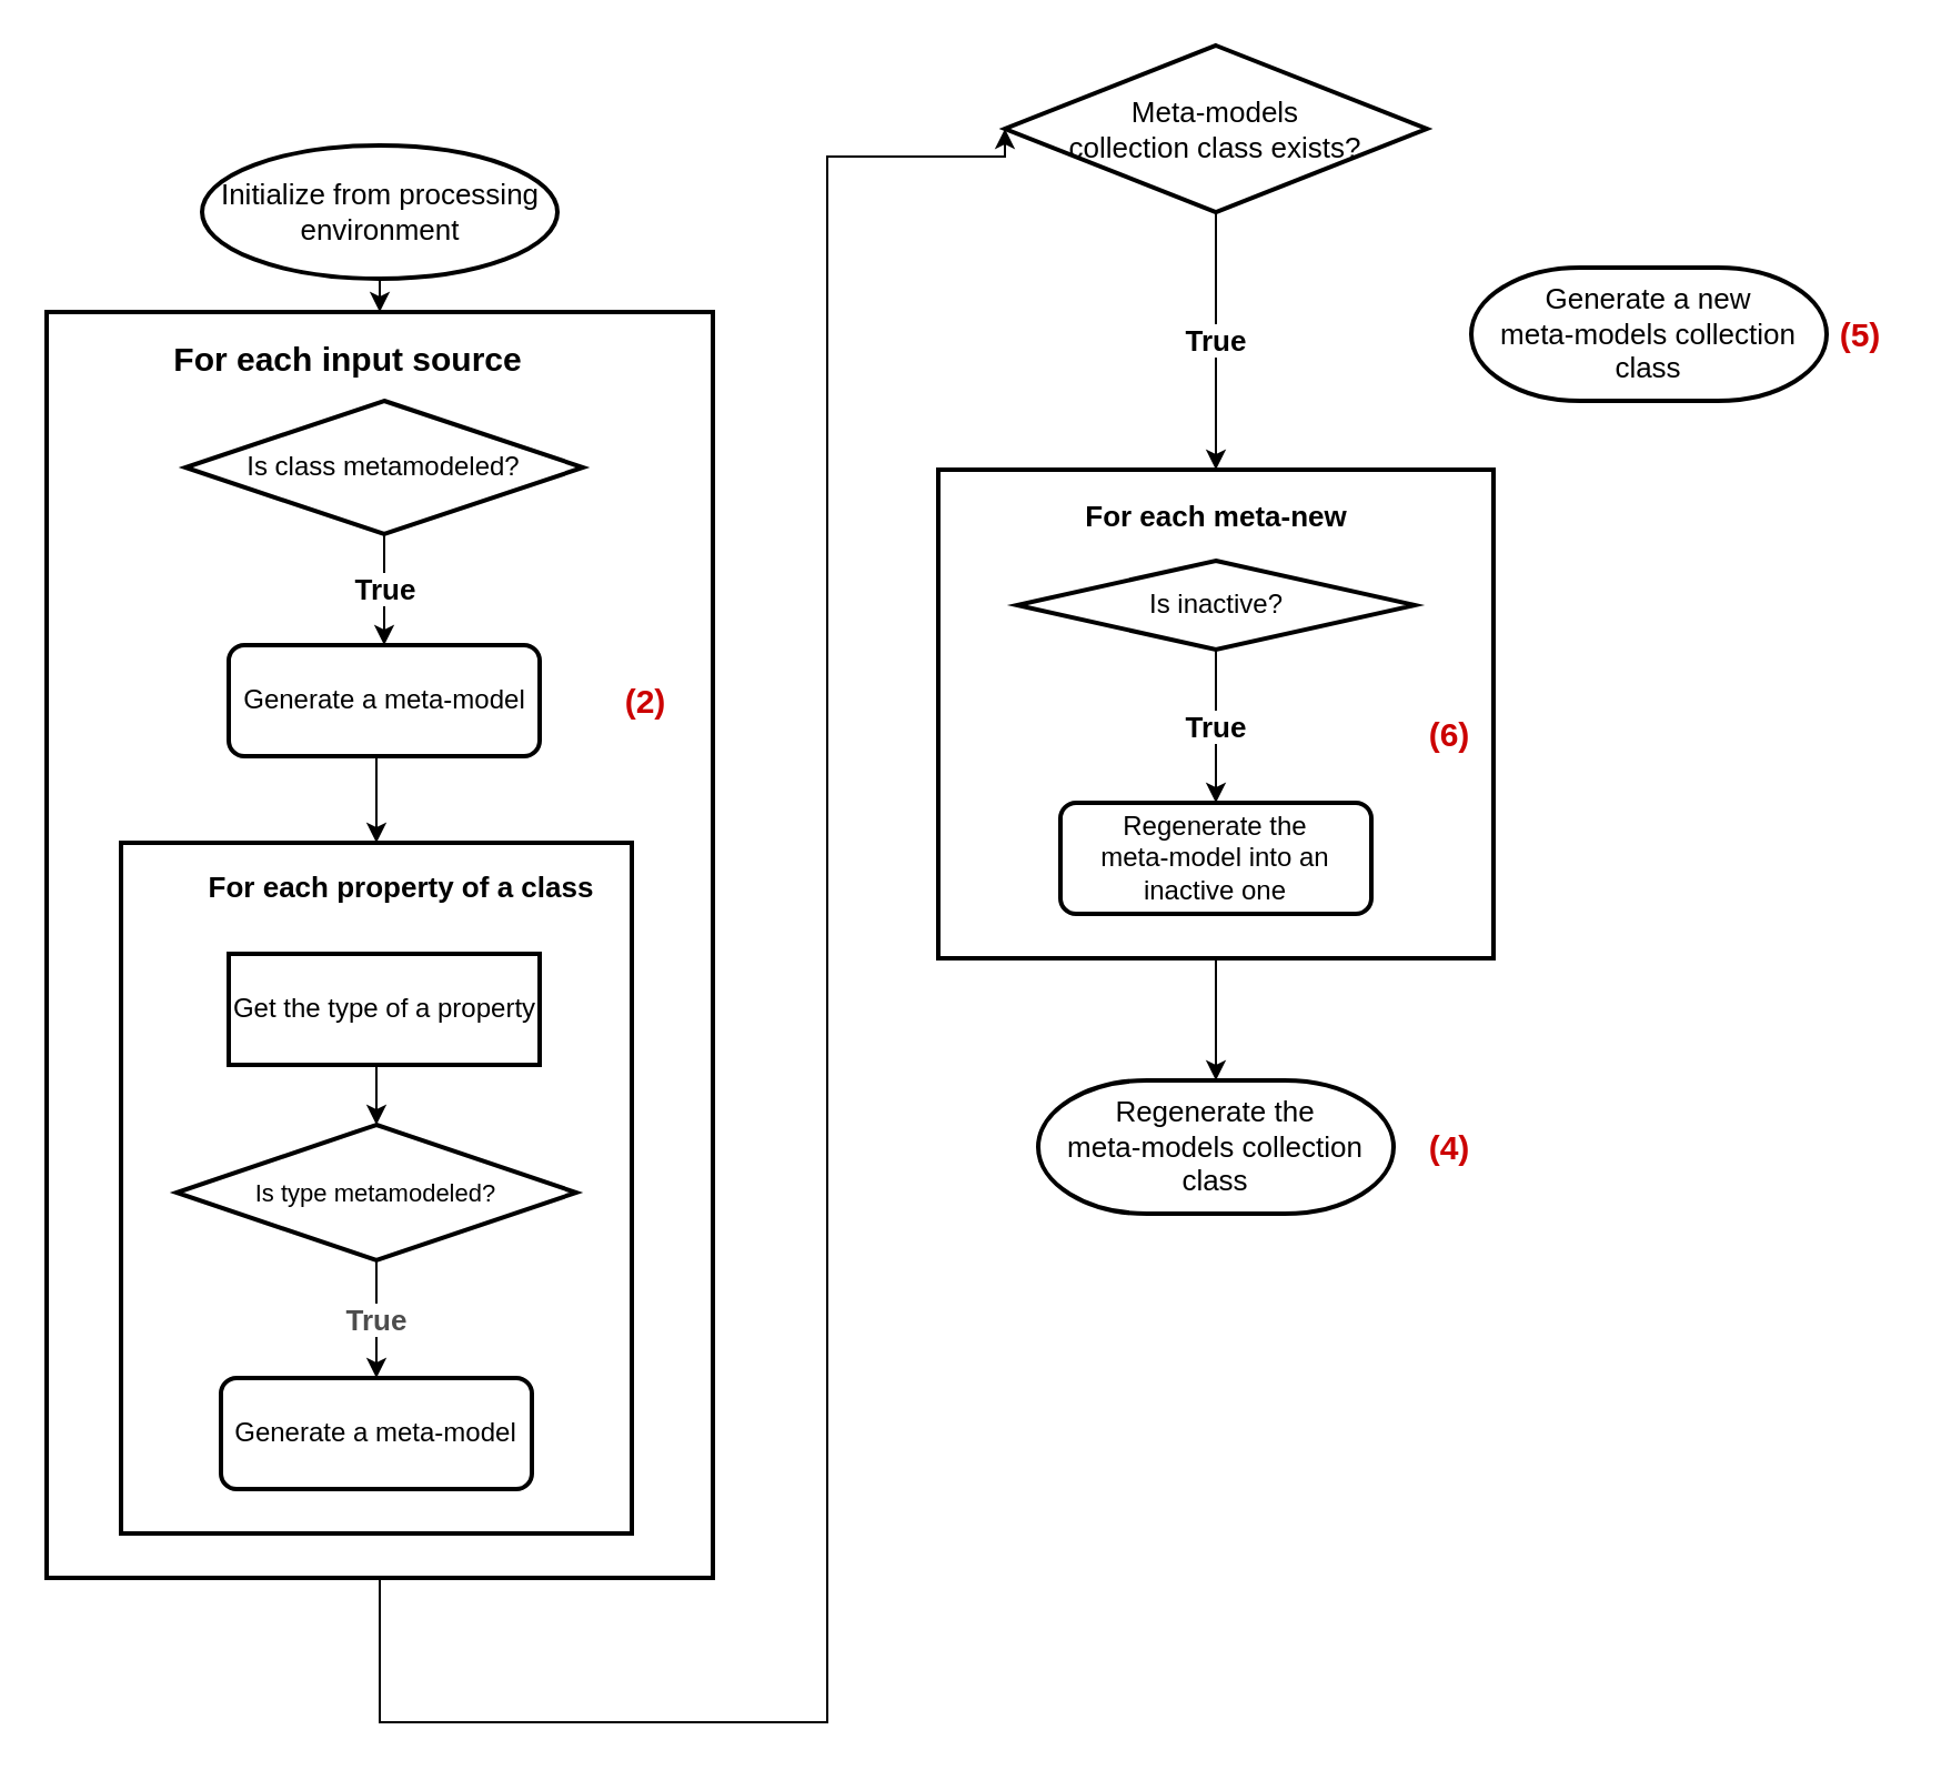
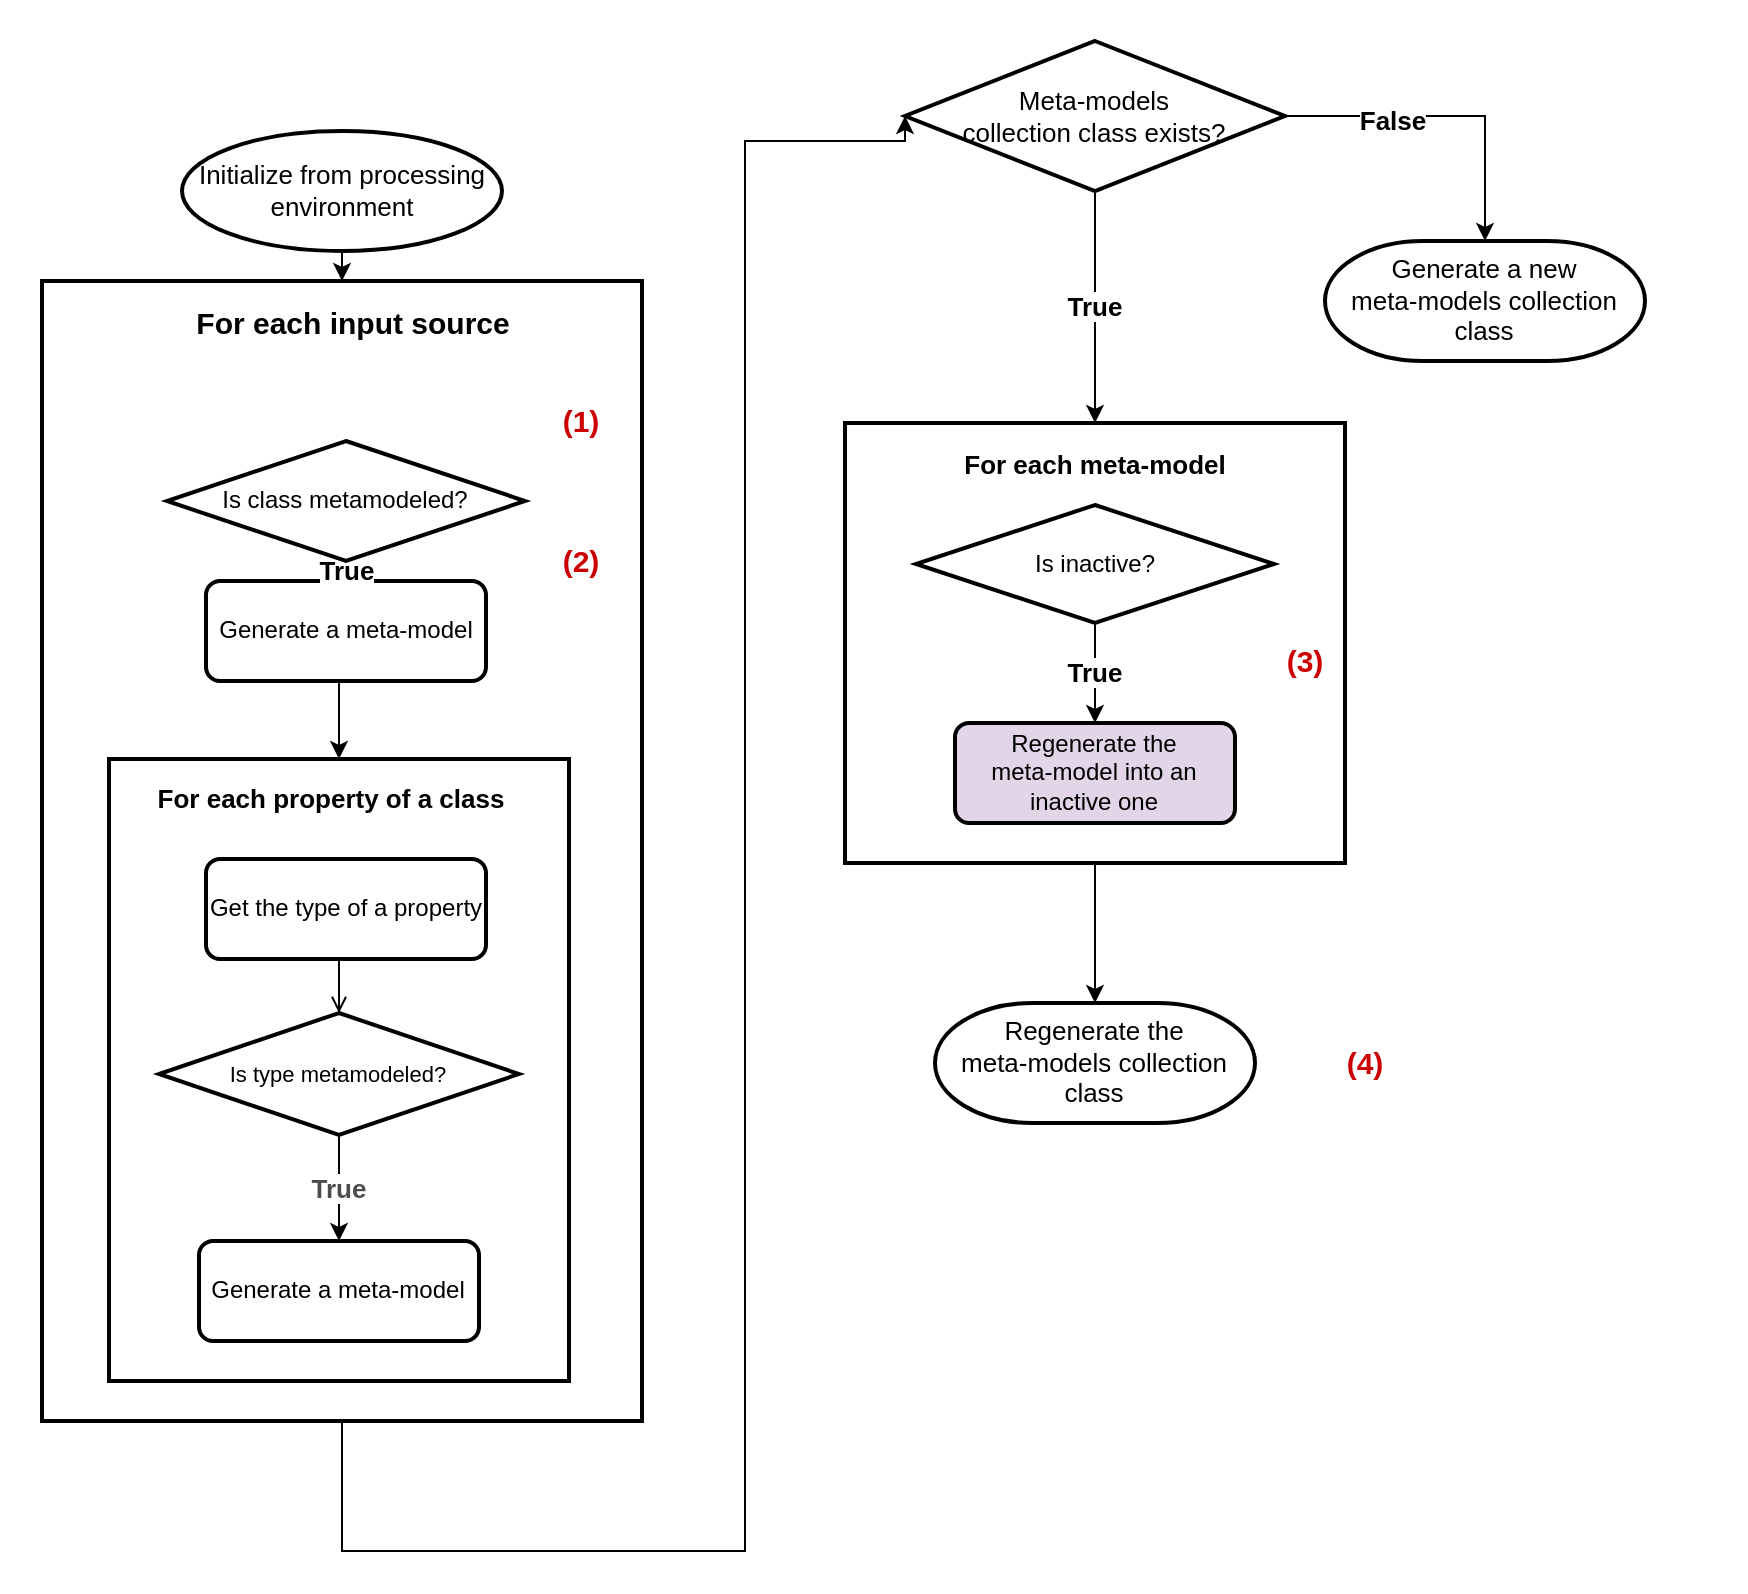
+ <mxCell id="15" style="edgeStyle=orthogonalEdgeStyle;rounded=0;orthogonalLoop=1;jettySize=auto;html=1;exitX=1;exitY=0.5;exitDx=0;exitDy=0;exitPerimeter=0;entryX=0.5;entryY=0;entryDx=0;entryDy=0;fontSize=13;fontColor=#000000;strokeColor=#000000;entryPerimeter=0;" parent="1" source="18" target="28" edge="1"><mxGeometry relative="1" as="geometry"><mxPoint x="712" y="130" as="targetPoint" /></mxGeometry></mxCell>
+ <mxCell id="16" value="&lt;b&gt;False&lt;/b&gt;" style="edgeLabel;html=1;align=center;verticalAlign=middle;resizable=0;points=[];fontSize=13;fontColor=#000000;" parent="15" vertex="1" connectable="0"><mxGeometry x="-0.338" y="-2" relative="1" as="geometry"><mxPoint x="-1" as="offset" /></mxGeometry></mxCell>
- <mxCell id="33" value="&lt;font color=&quot;#CC0000&quot;&gt;&lt;b&gt;(5)&lt;/b&gt;&lt;/font&gt;" style="text;html=1;align=center;verticalAlign=middle;resizable=0;points=[];autosize=1;strokeColor=none;fillColor=none;fontSize=15;fontColor=#000000;" parent="1" vertex="1"><mxGeometry x="822" y="140" width="30" height="20" as="geometry" /></mxCell>
- <mxCell id="19" value="&lt;font style=&quot;font-size: 15px;&quot;&gt;&lt;b&gt;For each input source&lt;/b&gt;&lt;br&gt;&lt;/font&gt;" style="text;html=1;align=center;verticalAlign=middle;resizable=0;points=[];autosize=1;strokeColor=none;fillColor=none;fontSize=13;fontColor=#000000;" parent="1" vertex="1"><mxGeometry x="70.5" y="151" width="170" height="20" as="geometry" /></mxCell>
+ <mxCell id="19" value="&lt;font style=&quot;font-size: 15px;&quot;&gt;&lt;b&gt;For each input source&lt;/b&gt;&lt;br&gt;&lt;/font&gt;" style="text;html=1;align=center;verticalAlign=middle;resizable=0;points=[];autosize=1;strokeColor=none;fillColor=none;fontSize=13;fontColor=#000000;" parent="1" vertex="1"><mxGeometry x="90.5" y="151" width="170" height="20" as="geometry" /></mxCell>
- <mxCell id="7" value="Is class metamodeled?" style="strokeWidth=2;html=1;shape=mxgraph.flowchart.decision;whiteSpace=wrap;fontSize=12;" parent="1" vertex="1"><mxGeometry x="83" y="180" width="179" height="60" as="geometry" /></mxCell>
+ <mxCell id="7" value="Is class metamodeled?" style="strokeWidth=2;html=1;shape=mxgraph.flowchart.decision;whiteSpace=wrap;fontSize=12;" parent="1" vertex="1"><mxGeometry x="83" y="220" width="179" height="60" as="geometry" /></mxCell>
+ <mxCell id="31" value="&lt;font style=&quot;font-size: 15px;&quot; color=&quot;#CC0000&quot;&gt;&lt;b style=&quot;font-size: 15px;&quot;&gt;(1)&lt;/b&gt;&lt;/font&gt;" style="text;html=1;align=center;verticalAlign=middle;resizable=0;points=[];autosize=1;strokeColor=none;fillColor=none;fontSize=15;fontColor=#000000;" parent="1" vertex="1"><mxGeometry x="274.5" y="200" width="30" height="20" as="geometry" /></mxCell>
- <mxCell id="23" value="&lt;b&gt;For each meta-new&lt;br&gt;&lt;/b&gt;" style="text;html=1;align=center;verticalAlign=middle;resizable=0;points=[];autosize=1;strokeColor=none;fillColor=none;fontSize=13;fontColor=#000000;" parent="1" vertex="1"><mxGeometry x="472" y="222" width="150" height="20" as="geometry" /></mxCell>
+ <mxCell id="23" value="&lt;b&gt;For each meta-model&lt;br&gt;&lt;/b&gt;" style="text;html=1;align=center;verticalAlign=middle;resizable=0;points=[];autosize=1;strokeColor=none;fillColor=none;fontSize=13;fontColor=#000000;" parent="1" vertex="1"><mxGeometry x="472" y="222" width="150" height="20" as="geometry" /></mxCell>
- <mxCell id="25" value="Is inactive?" style="strokeWidth=2;html=1;shape=mxgraph.flowchart.decision;whiteSpace=wrap;fontSize=12;" parent="1" vertex="1"><mxGeometry x="457.5" y="252" width="179" height="40" as="geometry" /></mxCell>
+ <mxCell id="25" value="Is inactive?" style="strokeWidth=2;html=1;shape=mxgraph.flowchart.decision;whiteSpace=wrap;fontSize=12;" parent="1" vertex="1"><mxGeometry x="457.5" y="252" width="179" height="59" as="geometry" /></mxCell>
- <mxCell id="35" value="&lt;font style=&quot;font-size: 15px;&quot; color=&quot;#CC0000&quot;&gt;&lt;b style=&quot;font-size: 15px;&quot;&gt;(2)&lt;/b&gt;&lt;/font&gt;" style="text;html=1;align=center;verticalAlign=middle;resizable=0;points=[];autosize=1;strokeColor=none;fillColor=none;fontSize=15;fontColor=#000000;" vertex="1" parent="1"><mxGeometry x="274.5" y="305" width="30" height="20" as="geometry" /></mxCell>
+ <mxCell id="35" value="&lt;font style=&quot;font-size: 15px;&quot; color=&quot;#CC0000&quot;&gt;&lt;b style=&quot;font-size: 15px;&quot;&gt;(2)&lt;/b&gt;&lt;/font&gt;" style="text;html=1;align=center;verticalAlign=middle;resizable=0;points=[];autosize=1;strokeColor=none;fillColor=none;fontSize=15;fontColor=#000000;" vertex="1" parent="1"><mxGeometry x="274.5" y="270" width="30" height="20" as="geometry" /></mxCell>
- <mxCell id="32" value="&lt;font style=&quot;font-size: 15px;&quot; color=&quot;#CC0000&quot;&gt;&lt;b style=&quot;font-size: 15px;&quot;&gt;(6)&lt;/b&gt;&lt;/font&gt;" style="text;html=1;align=center;verticalAlign=middle;resizable=0;points=[];autosize=1;strokeColor=none;fillColor=none;fontSize=15;fontColor=#000000;" parent="1" vertex="1"><mxGeometry x="636.5" y="320" width="30" height="20" as="geometry" /></mxCell>
+ <mxCell id="32" value="&lt;font style=&quot;font-size: 15px;&quot; color=&quot;#CC0000&quot;&gt;&lt;b style=&quot;font-size: 15px;&quot;&gt;(3)&lt;/b&gt;&lt;/font&gt;" style="text;html=1;align=center;verticalAlign=middle;resizable=0;points=[];autosize=1;strokeColor=none;fillColor=none;fontSize=15;fontColor=#000000;" parent="1" vertex="1"><mxGeometry x="636.5" y="320" width="30" height="20" as="geometry" /></mxCell>
- <mxCell id="26" value="&lt;div&gt;Regenerate the &lt;br&gt;&lt;/div&gt;&lt;div&gt;meta-model into an inactive one&lt;/div&gt;" style="rounded=1;whiteSpace=wrap;html=1;absoluteArcSize=1;arcSize=14;strokeWidth=2;" parent="1" vertex="1"><mxGeometry x="477" y="361" width="140" height="50" as="geometry" /></mxCell>
+ <mxCell id="26" value="&lt;div&gt;Regenerate the &lt;br&gt;&lt;/div&gt;&lt;div&gt;meta-model into an inactive one&lt;/div&gt;" style="rounded=1;whiteSpace=wrap;html=1;absoluteArcSize=1;arcSize=14;strokeWidth=2;fillColor=#e1d5e7;" parent="1" vertex="1"><mxGeometry x="477" y="361" width="140" height="50" as="geometry" /></mxCell>
- <mxCell id="20" value="For each property of a class" style="text;html=1;align=center;verticalAlign=middle;resizable=0;points=[];autosize=1;strokeColor=none;fillColor=none;fontSize=13;fontColor=#000000;fontStyle=1" parent="1" vertex="1"><mxGeometry x="84.5" y="389" width="190" height="20" as="geometry" /></mxCell>
+ <mxCell id="20" value="For each property of a class" style="text;html=1;align=center;verticalAlign=middle;resizable=0;points=[];autosize=1;strokeColor=none;fillColor=none;fontSize=13;fontColor=#000000;fontStyle=1" parent="1" vertex="1"><mxGeometry x="69.5" y="389" width="190" height="20" as="geometry" /></mxCell>
- <mxCell id="9" value="Get the type of a property" style="whiteSpace=wrap;html=1;absoluteArcSize=1;arcSize=14;strokeWidth=2;rounded=0;" parent="1" vertex="1"><mxGeometry x="102.5" y="429" width="140" height="50" as="geometry" /></mxCell>
+ <mxCell id="9" value="Get the type of a property" style="rounded=1;whiteSpace=wrap;html=1;absoluteArcSize=1;arcSize=14;strokeWidth=2;" parent="1" vertex="1"><mxGeometry x="102.5" y="429" width="140" height="50" as="geometry" /></mxCell>
- <mxCell id="8" style="edgeStyle=orthogonalEdgeStyle;rounded=0;orthogonalLoop=1;jettySize=auto;html=1;exitX=0.5;exitY=1;exitDx=0;exitDy=0;entryX=0.5;entryY=0;entryDx=0;entryDy=0;entryPerimeter=0;fontSize=11;fontColor=#4D4D4D;" parent="1" source="9" target="13" edge="1"><mxGeometry relative="1" as="geometry" /></mxCell>
+ <mxCell id="8" style="edgeStyle=orthogonalEdgeStyle;rounded=0;orthogonalLoop=1;jettySize=auto;html=1;exitX=0.5;exitY=1;exitDx=0;exitDy=0;entryX=0.5;entryY=0;entryDx=0;entryDy=0;entryPerimeter=0;fontSize=11;fontColor=#4D4D4D;endArrow=open;" parent="1" source="9" target="13" edge="1"><mxGeometry relative="1" as="geometry" /></mxCell>
- <mxCell id="27" value="&lt;div&gt;Regenerate the &lt;br&gt;&lt;/div&gt;&lt;div&gt;meta-models collection class&lt;/div&gt;" style="strokeWidth=2;html=1;shape=mxgraph.flowchart.terminator;whiteSpace=wrap;labelBorderColor=none;fontSize=13;fontColor=#000000;fillColor=none;" parent="1" vertex="1"><mxGeometry x="467" y="486" width="160" height="60" as="geometry" /></mxCell>
+ <mxCell id="27" value="&lt;div&gt;Regenerate the &lt;br&gt;&lt;/div&gt;&lt;div&gt;meta-models collection class&lt;/div&gt;" style="strokeWidth=2;html=1;shape=mxgraph.flowchart.terminator;whiteSpace=wrap;labelBorderColor=none;fontSize=13;fontColor=#000000;fillColor=none;" parent="1" vertex="1"><mxGeometry x="467" y="501" width="160" height="60" as="geometry" /></mxCell>
- <mxCell id="34" value="&lt;font color=&quot;#CC0000&quot;&gt;&lt;b&gt;(4)&lt;/b&gt;&lt;/font&gt;" style="text;html=1;align=center;verticalAlign=middle;resizable=0;points=[];autosize=1;strokeColor=none;fillColor=none;fontSize=15;fontColor=#000000;" parent="1" vertex="1"><mxGeometry x="636.5" y="506" width="30" height="20" as="geometry" /></mxCell>
+ <mxCell id="34" value="&lt;font color=&quot;#CC0000&quot;&gt;&lt;b&gt;(4)&lt;/b&gt;&lt;/font&gt;" style="text;html=1;align=center;verticalAlign=middle;resizable=0;points=[];autosize=1;strokeColor=none;fillColor=none;fontSize=15;fontColor=#000000;" parent="1" vertex="1"><mxGeometry x="666.5" y="521" width="30" height="20" as="geometry" /></mxCell>
